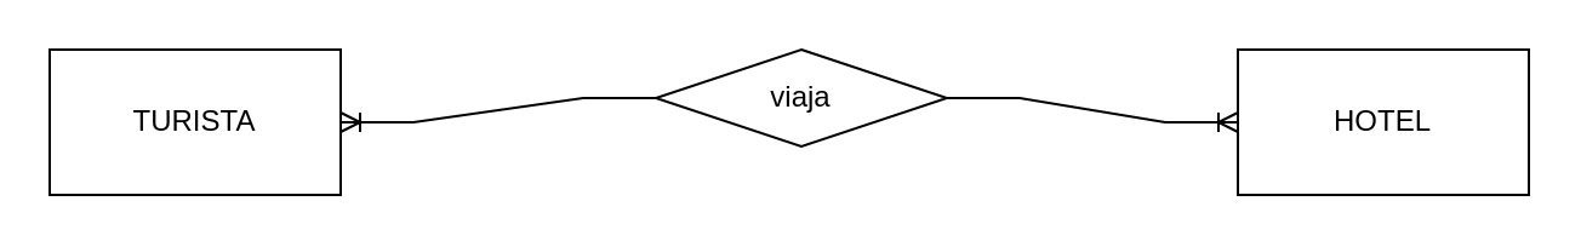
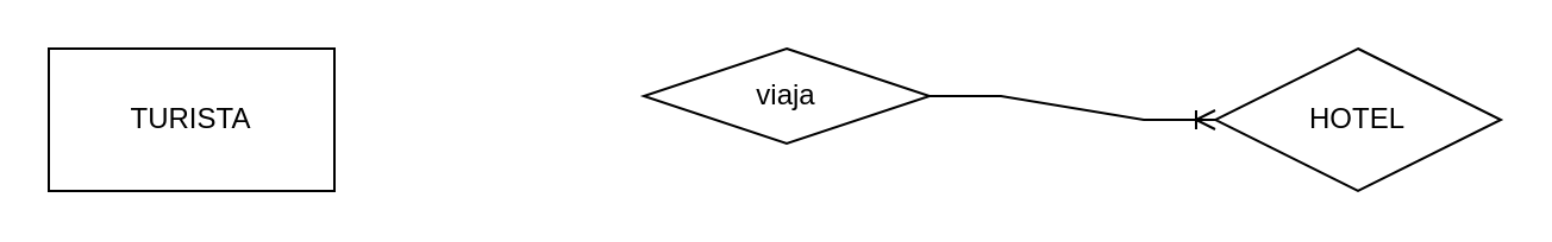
- <mxCell id="5" value="" style="edgeStyle=entityRelationEdgeStyle;fontSize=12;html=1;endArrow=ERoneToMany;rounded=0;strokeWidth=1;entryX=1;entryY=0.5;entryDx=0;entryDy=0;exitX=0;exitY=0.5;exitDx=0;exitDy=0;" edge="1" parent="1" source="4" target="2"><mxGeometry width="100" height="100" relative="1" as="geometry"><mxPoint x="200" y="160" as="sourcePoint" /><mxPoint x="300" y="60" as="targetPoint" /></mxGeometry></mxCell>
- <mxCell id="3" value="HOTEL" style="rounded=0;whiteSpace=wrap;html=1;" vertex="1" parent="1"><mxGeometry x="510" y="20" width="120" height="60" as="geometry" /></mxCell>
+ <mxCell id="3" value="HOTEL" style="rhombus;whiteSpace=wrap;html=1;" vertex="1" parent="1"><mxGeometry x="510" y="20" width="120" height="60" as="geometry" /></mxCell>
